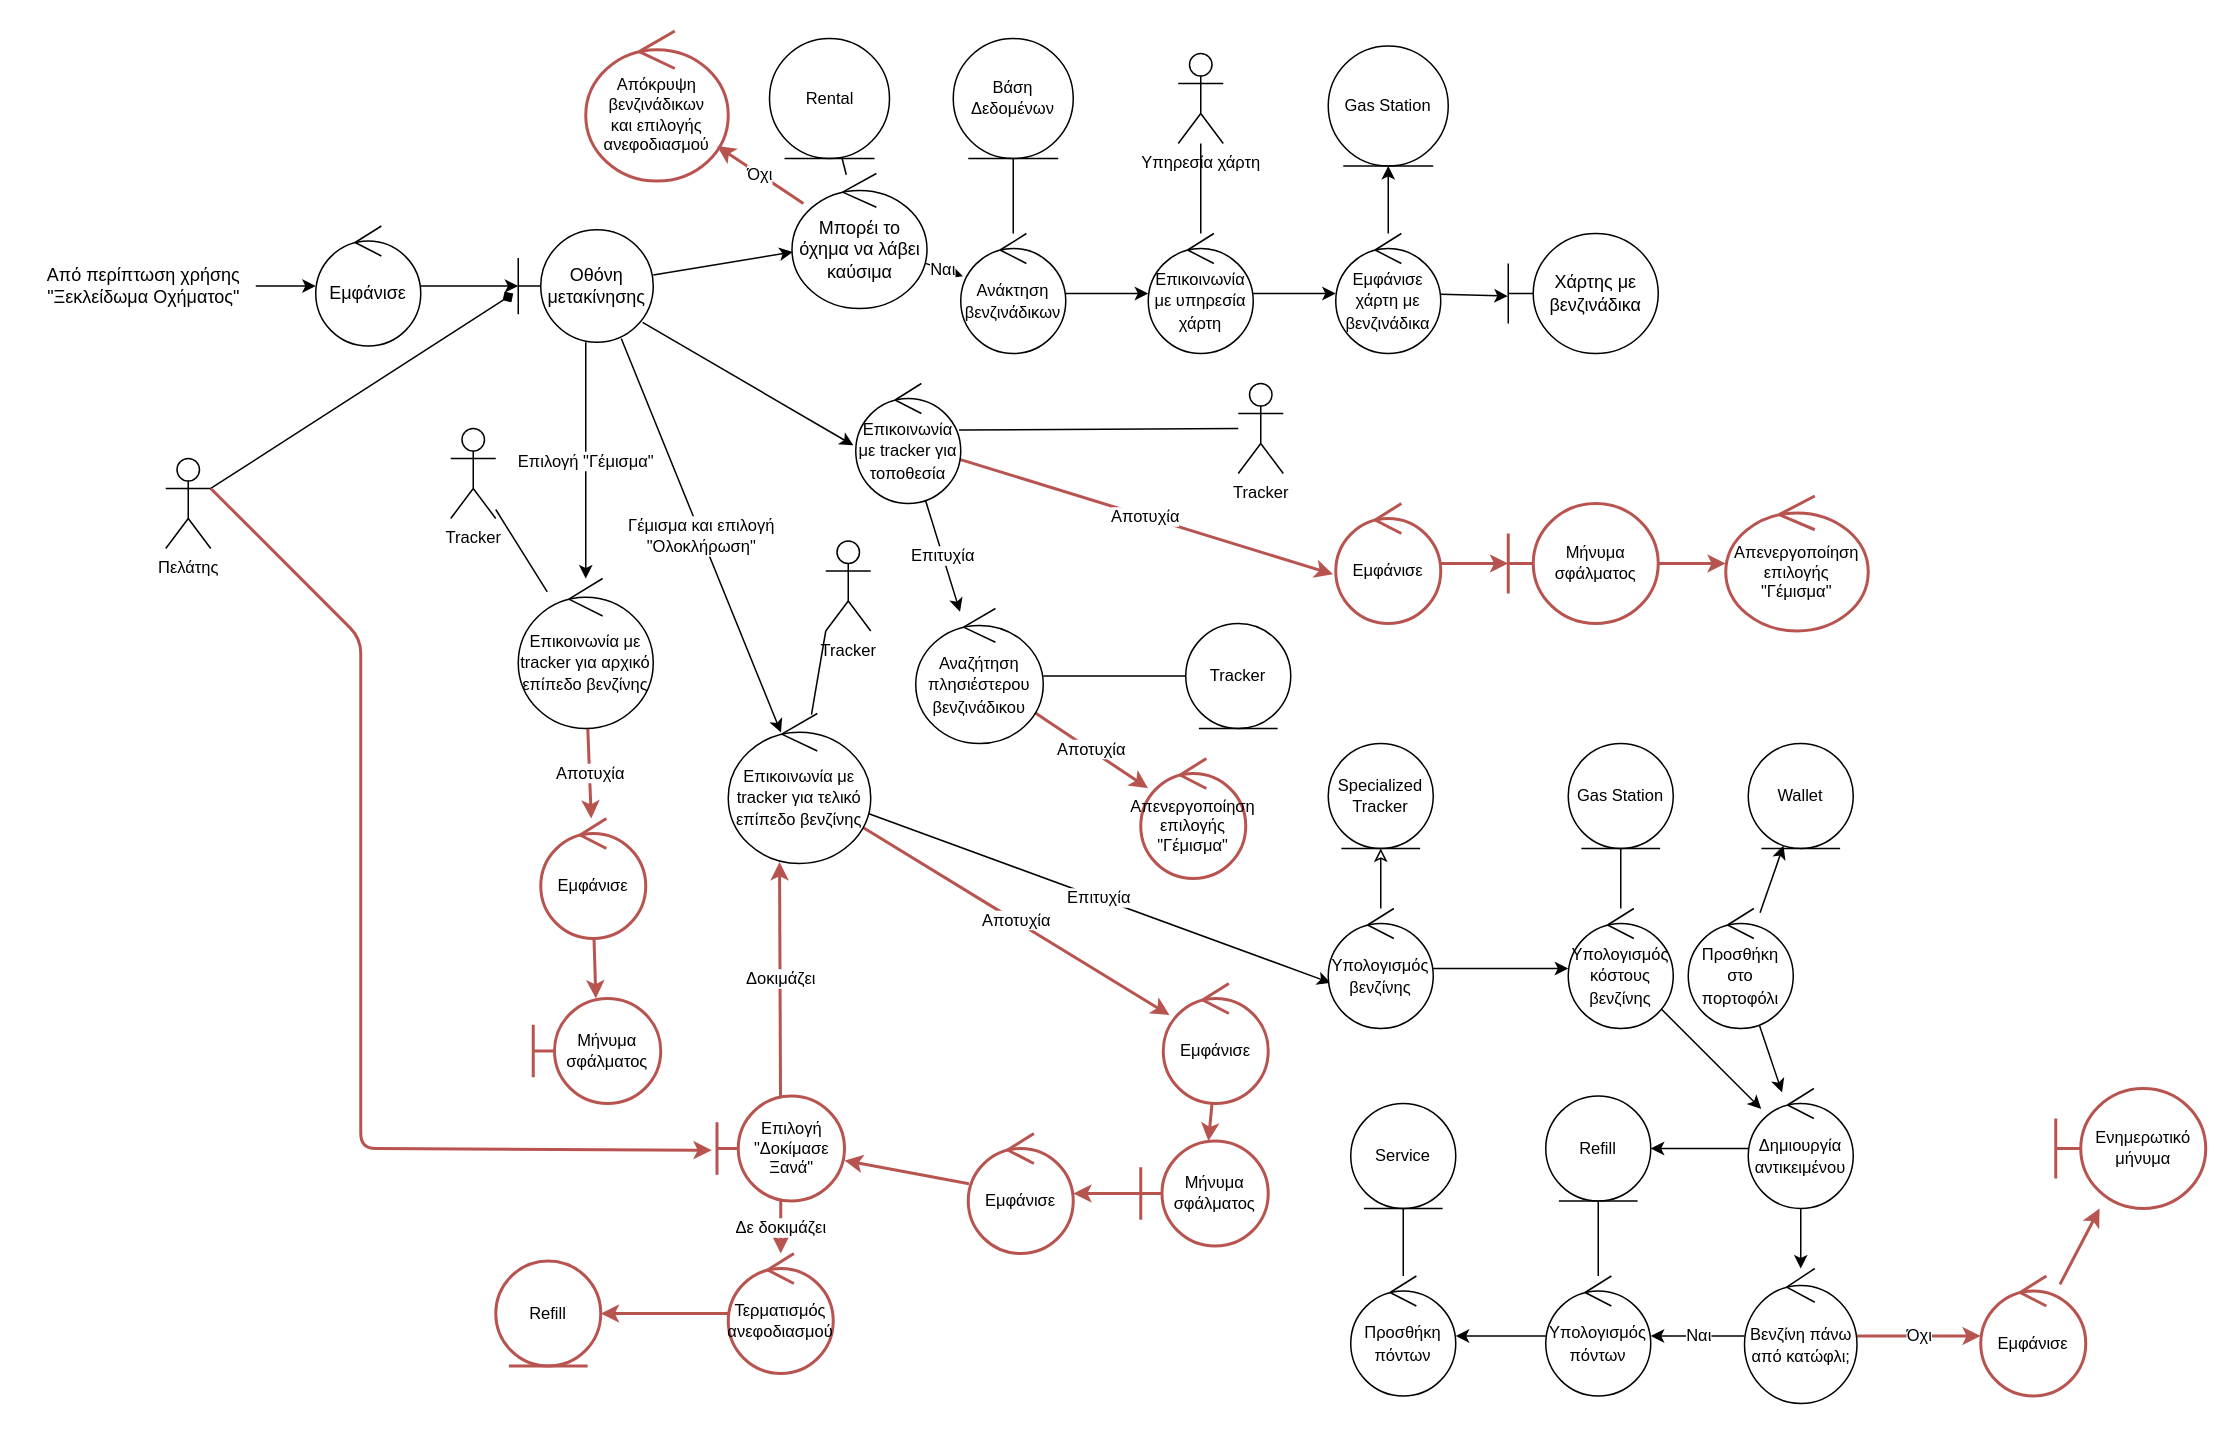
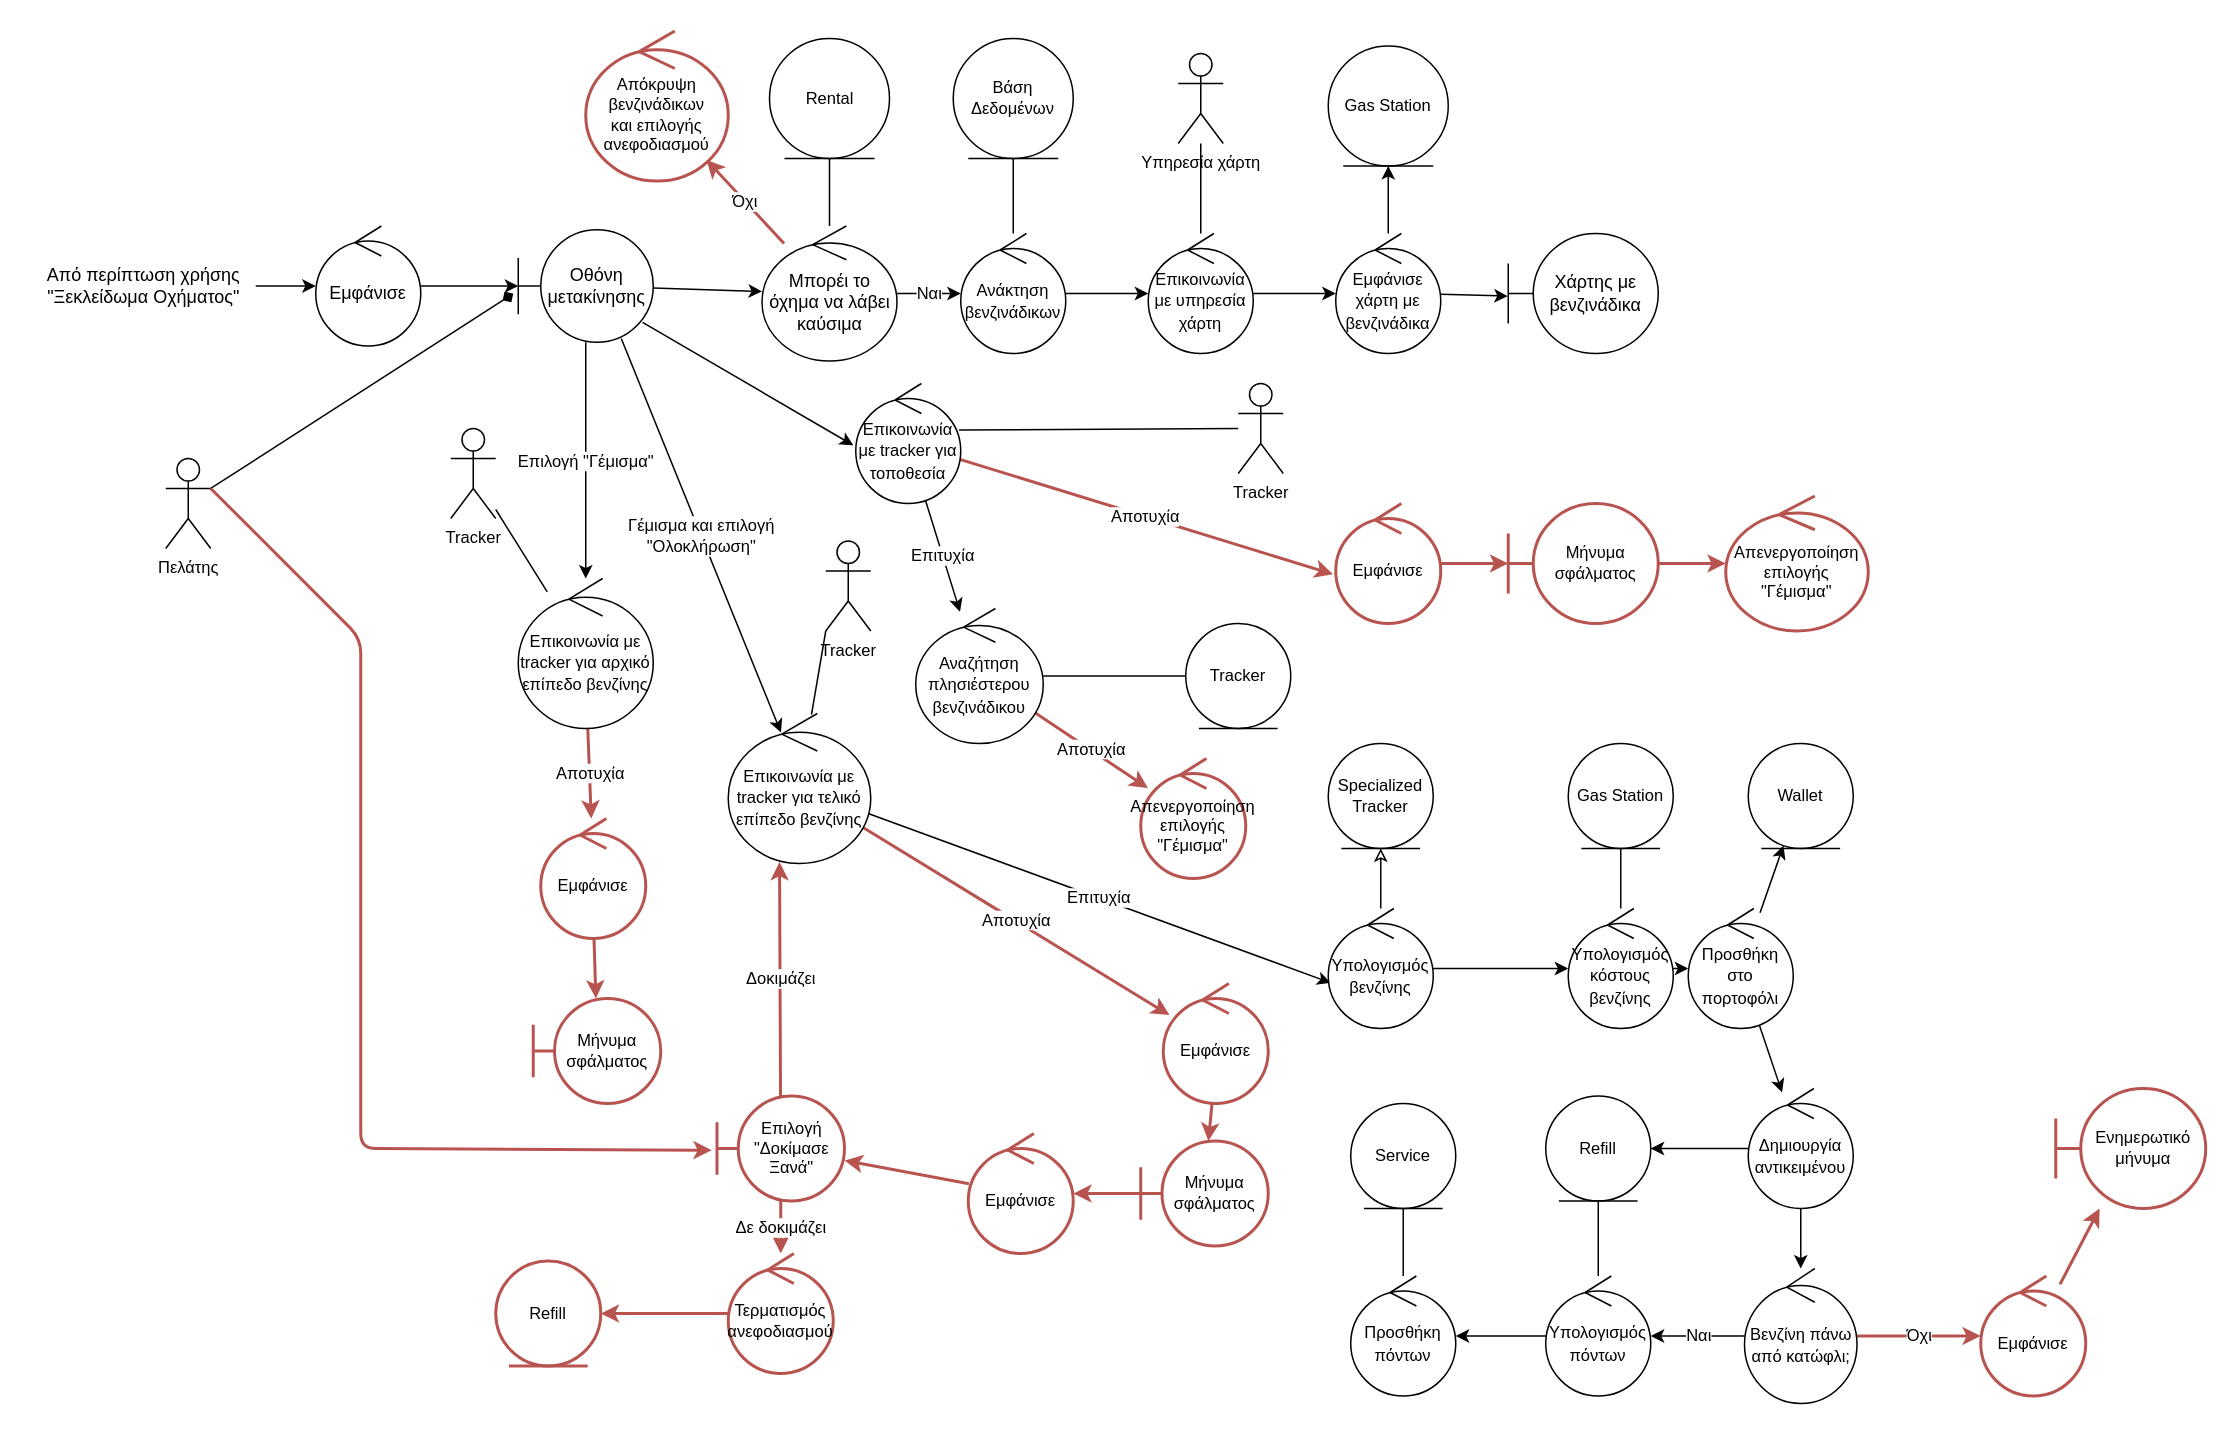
- <mxCell id="5" value="Μπορέι το όχημα να λάβει καύσιμα" style="ellipse;shape=umlControl;whiteSpace=wrap;html=1;" parent="1" vertex="1"><mxGeometry x="527.5" y="115" width="90" height="90" as="geometry" /></mxCell>
+ <mxCell id="5" value="Μπορέι το όχημα να λάβει καύσιμα" style="ellipse;shape=umlControl;whiteSpace=wrap;html=1;" parent="1" vertex="1"><mxGeometry x="507.5" y="150" width="90" height="90" as="geometry" /></mxCell>
- <mxCell id="64" value="" style="edgeStyle=none;html=1;" parent="1" source="65" target="85" edge="1"><mxGeometry relative="1" as="geometry" /></mxCell>
+ <mxCell id="64" value="" style="edgeStyle=none;html=1;" parent="1" source="65" target="70" edge="1"><mxGeometry relative="1" as="geometry" /></mxCell>
